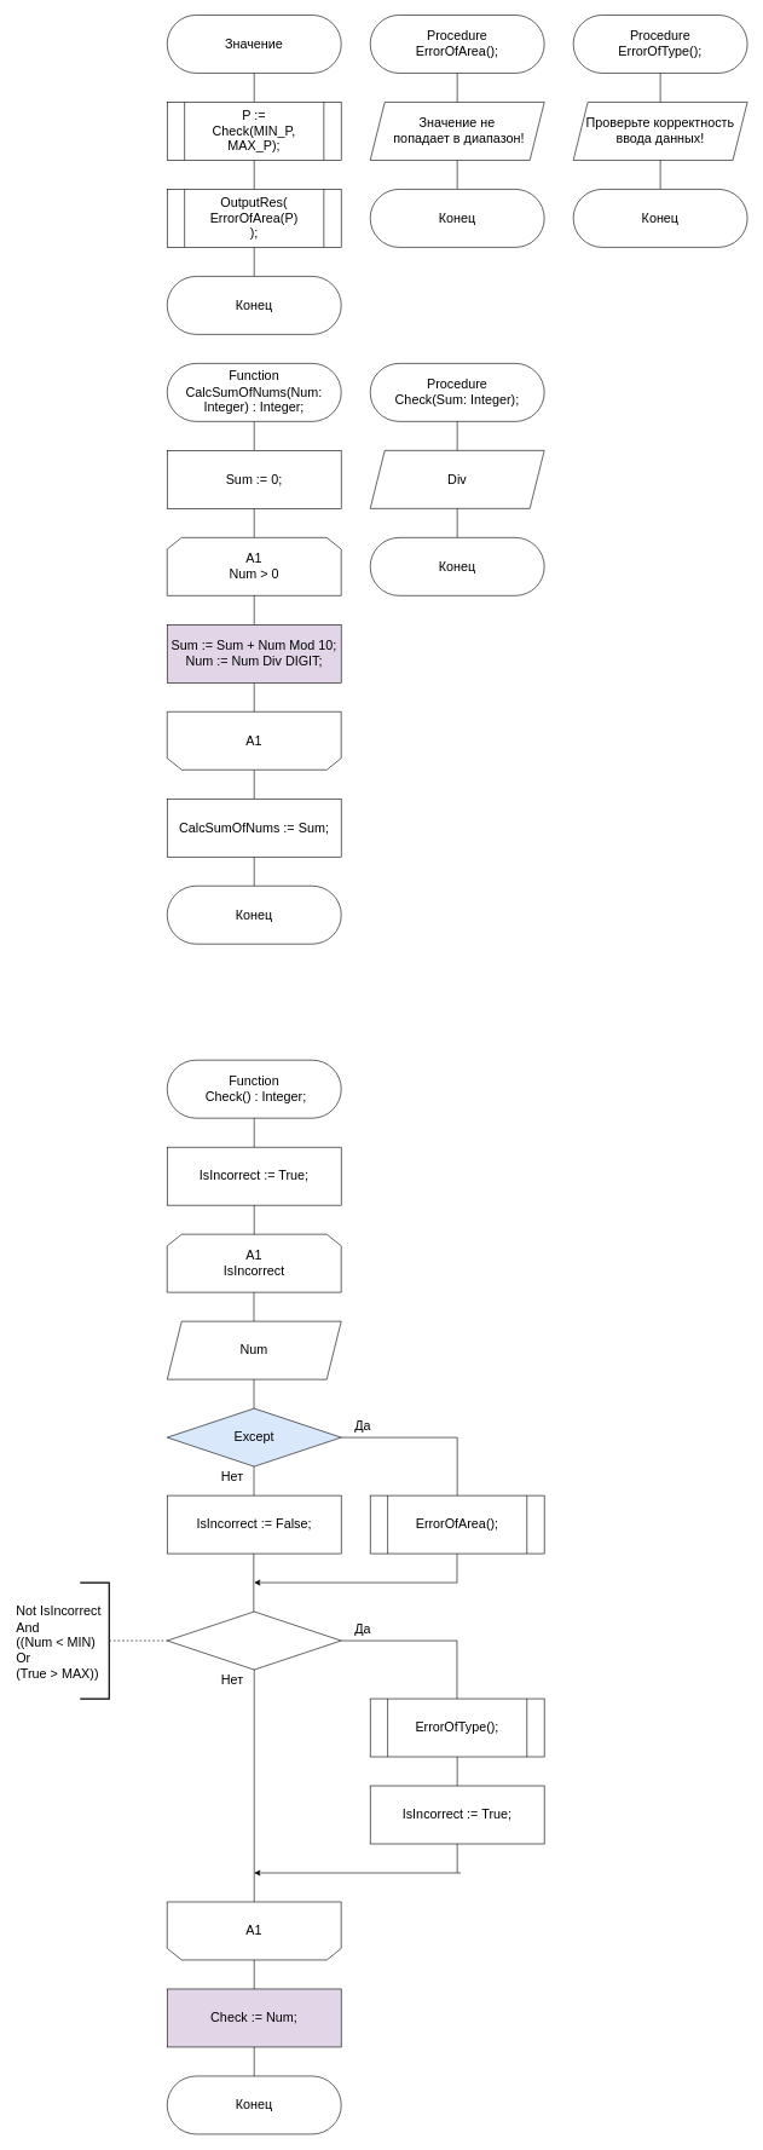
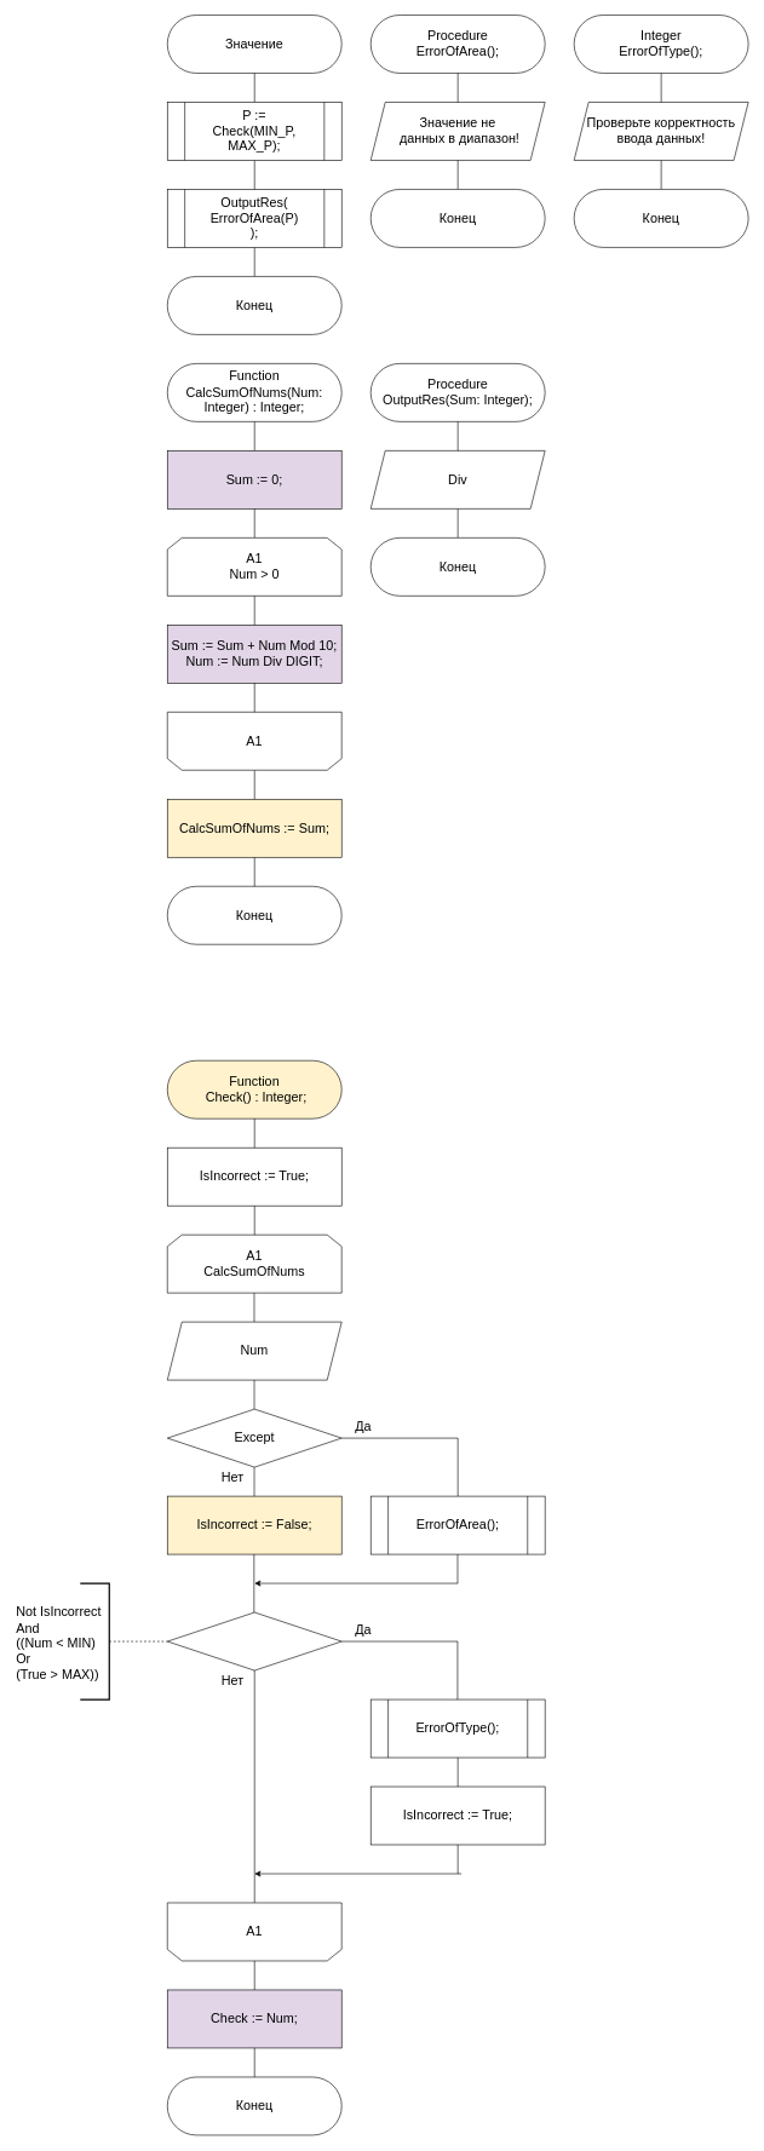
- <mxCell id="71" value="Procedure &lt;br&gt;ErrorOfType();" style="rounded=1;whiteSpace=wrap;html=1;arcSize=50;fontSize=18;" parent="1" vertex="1"><mxGeometry x="790" y="20" width="240" height="80" as="geometry" /></mxCell>
+ <mxCell id="71" value="Integer &lt;br&gt;ErrorOfType();" style="rounded=1;whiteSpace=wrap;html=1;arcSize=50;fontSize=18;" parent="1" vertex="1"><mxGeometry x="790" y="20" width="240" height="80" as="geometry" /></mxCell>
- <mxCell id="65" value="Значение не&lt;br style=&quot;border-color: var(--border-color);&quot;&gt;&amp;nbsp;попадает в диапазон!" style="shape=parallelogram;perimeter=parallelogramPerimeter;whiteSpace=wrap;html=1;fixedSize=1;fontSize=18;" parent="1" vertex="1"><mxGeometry x="510" y="140" width="240" height="80" as="geometry" /></mxCell>
+ <mxCell id="65" value="Значение не&lt;br style=&quot;border-color: var(--border-color);&quot;&gt;&amp;nbsp;данных в диапазон!" style="shape=parallelogram;perimeter=parallelogramPerimeter;whiteSpace=wrap;html=1;fixedSize=1;fontSize=18;" parent="1" vertex="1"><mxGeometry x="510" y="140" width="240" height="80" as="geometry" /></mxCell>
- <mxCell id="21" value="Procedure &lt;br style=&quot;font-size: 18px;&quot;&gt;Check(Sum: Integer);" style="rounded=1;whiteSpace=wrap;html=1;arcSize=50;fontSize=18;" parent="1" vertex="1"><mxGeometry x="510" y="500" width="240" height="80" as="geometry" /></mxCell>
+ <mxCell id="21" value="Procedure &lt;br style=&quot;font-size: 18px;&quot;&gt;OutputRes(Sum: Integer);" style="rounded=1;whiteSpace=wrap;html=1;arcSize=50;fontSize=18;" parent="1" vertex="1"><mxGeometry x="510" y="500" width="240" height="80" as="geometry" /></mxCell>
- <mxCell id="12" value="&lt;div style=&quot;font-size: 18px;&quot;&gt;&lt;span style=&quot;background-color: initial;&quot;&gt;Sum := 0;&lt;/span&gt;&lt;br&gt;&lt;/div&gt;" style="rounded=0;whiteSpace=wrap;html=1;fontSize=18;" parent="1" vertex="1"><mxGeometry x="230" y="620" width="240" height="80" as="geometry" /></mxCell>
+ <mxCell id="12" value="&lt;div style=&quot;font-size: 18px;&quot;&gt;&lt;span style=&quot;background-color: initial;&quot;&gt;Sum := 0;&lt;/span&gt;&lt;br&gt;&lt;/div&gt;" style="rounded=0;whiteSpace=wrap;html=1;fontSize=18;fillColor=#e1d5e7;" parent="1" vertex="1"><mxGeometry x="230" y="620" width="240" height="80" as="geometry" /></mxCell>
- <mxCell id="11" value="&lt;font style=&quot;font-size: 18px;&quot;&gt;CalcSumOfNums := Sum;&lt;/font&gt;" style="rounded=0;whiteSpace=wrap;html=1;fontSize=18;" parent="1" vertex="1"><mxGeometry x="230" y="1100" width="240" height="80" as="geometry" /></mxCell>
+ <mxCell id="11" value="&lt;font style=&quot;font-size: 18px;&quot;&gt;CalcSumOfNums := Sum;&lt;/font&gt;" style="rounded=0;whiteSpace=wrap;html=1;fontSize=18;fillColor=#fff2cc;" parent="1" vertex="1"><mxGeometry x="230" y="1100" width="240" height="80" as="geometry" /></mxCell>
- <mxCell id="58" value="Function&lt;br style=&quot;font-size: 18px;&quot;&gt;&amp;nbsp;Check()&amp;nbsp;: Integer;" style="rounded=1;whiteSpace=wrap;html=1;arcSize=50;fontSize=18;" parent="1" vertex="1"><mxGeometry x="230" y="1460" width="240" height="80" as="geometry" /></mxCell>
+ <mxCell id="58" value="Function&lt;br style=&quot;font-size: 18px;&quot;&gt;&amp;nbsp;Check()&amp;nbsp;: Integer;" style="rounded=1;whiteSpace=wrap;html=1;arcSize=50;fontSize=18;fillColor=#fff2cc;" parent="1" vertex="1"><mxGeometry x="230" y="1460" width="240" height="80" as="geometry" /></mxCell>
- <mxCell id="26" value="A1&lt;br style=&quot;font-size: 18px;&quot;&gt;IsIncorrect" style="shape=loopLimit;whiteSpace=wrap;html=1;fontSize=18;" parent="1" vertex="1"><mxGeometry x="230" y="1700" width="240" height="80" as="geometry" /></mxCell>
+ <mxCell id="26" value="A1&lt;br style=&quot;font-size: 18px;&quot;&gt;CalcSumOfNums" style="shape=loopLimit;whiteSpace=wrap;html=1;fontSize=18;" parent="1" vertex="1"><mxGeometry x="230" y="1700" width="240" height="80" as="geometry" /></mxCell>
- <mxCell id="31" value="Except" style="rhombus;whiteSpace=wrap;html=1;fontSize=18;fillColor=#dae8fc;" parent="1" vertex="1"><mxGeometry x="230" y="1940" width="240" height="80" as="geometry" /></mxCell>
+ <mxCell id="31" value="Except" style="rhombus;whiteSpace=wrap;html=1;fontSize=18;" parent="1" vertex="1"><mxGeometry x="230" y="1940" width="240" height="80" as="geometry" /></mxCell>
- <mxCell id="52" value="IsIncorrect := False;" style="rounded=0;whiteSpace=wrap;html=1;fontSize=18;" parent="1" vertex="1"><mxGeometry x="230" y="2060" width="240" height="80" as="geometry" /></mxCell>
+ <mxCell id="52" value="IsIncorrect := False;" style="rounded=0;whiteSpace=wrap;html=1;fontSize=18;fillColor=#fff2cc;" parent="1" vertex="1"><mxGeometry x="230" y="2060" width="240" height="80" as="geometry" /></mxCell>
